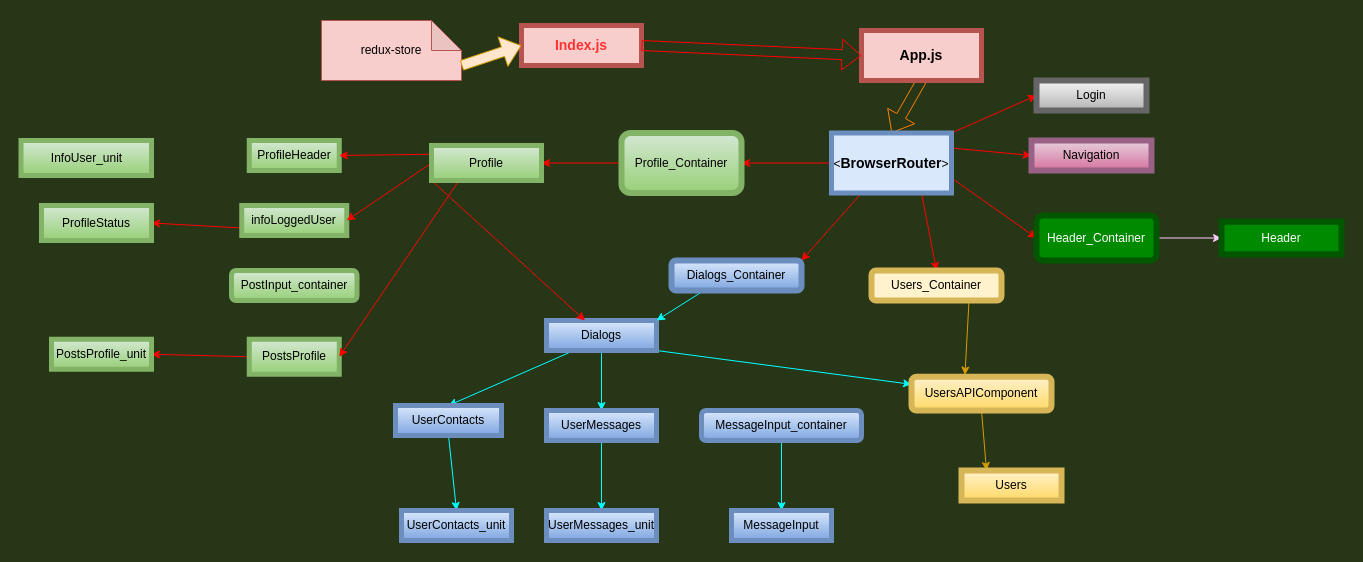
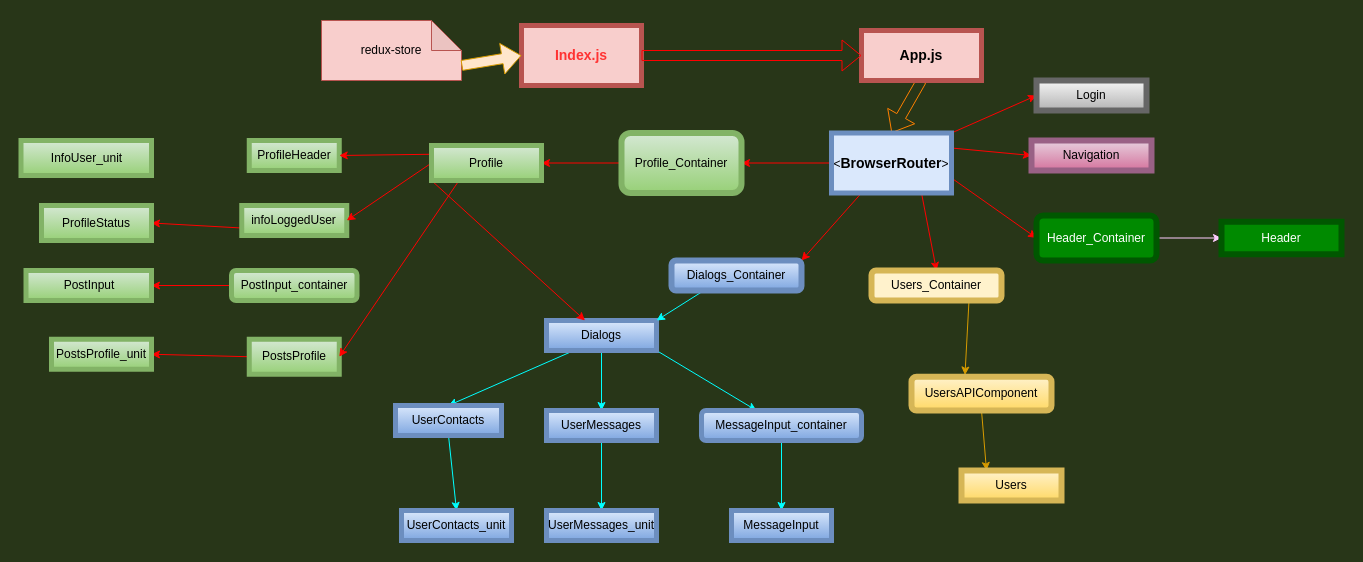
- <mxCell id="4" value="&lt;font style=&quot;font-size: 14px&quot; color=&quot;#ff3333&quot;&gt;&lt;b&gt;Index.js&lt;/b&gt;&lt;/font&gt;" style="rounded=0;whiteSpace=wrap;html=1;strokeWidth=5;strokeColor=#b85450;fillColor=#f8cecc;" parent="1" vertex="1"><mxGeometry x="521" y="25" width="120" height="40" as="geometry" /></mxCell>
+ <mxCell id="4" value="&lt;font style=&quot;font-size: 14px&quot; color=&quot;#ff3333&quot;&gt;&lt;b&gt;Index.js&lt;/b&gt;&lt;/font&gt;" style="rounded=0;whiteSpace=wrap;html=1;strokeWidth=5;strokeColor=#b85450;fillColor=#f8cecc;" parent="1" vertex="1"><mxGeometry x="521" y="25" width="120" height="60" as="geometry" /></mxCell>
+ <mxCell id="36" value="PostInput" style="rounded=0;whiteSpace=wrap;html=1;strokeWidth=5;fillColor=#d5e8d4;strokeColor=#82b366;gradientColor=#97d077;" parent="1" vertex="1"><mxGeometry x="25.5" y="270" width="125.5" height="30" as="geometry" /></mxCell>
+ <mxCell id="31" style="edgeStyle=none;rounded=0;orthogonalLoop=1;jettySize=auto;html=1;exitX=0;exitY=0.5;exitDx=0;exitDy=0;entryX=1;entryY=0.5;entryDx=0;entryDy=0;strokeColor=#FF0000;" parent="1" source="32" target="36" edge="1"><mxGeometry relative="1" as="geometry" /></mxCell>
- <mxCell id="14" style="edgeStyle=none;rounded=0;orthogonalLoop=1;jettySize=auto;html=1;exitX=1;exitY=1;exitDx=0;exitDy=0;fontColor=#000000;fillColor=#dae8fc;strokeColor=#00FFFF;" edge="1" parent="1" source="15" target="51"><mxGeometry relative="1" as="geometry" /></mxCell>
+ <mxCell id="14" style="edgeStyle=none;rounded=0;orthogonalLoop=1;jettySize=auto;html=1;exitX=1;exitY=1;exitDx=0;exitDy=0;fontColor=#000000;fillColor=#dae8fc;strokeColor=#00FFFF;" edge="1" parent="1" source="15" target="30"><mxGeometry relative="1" as="geometry" /></mxCell>
